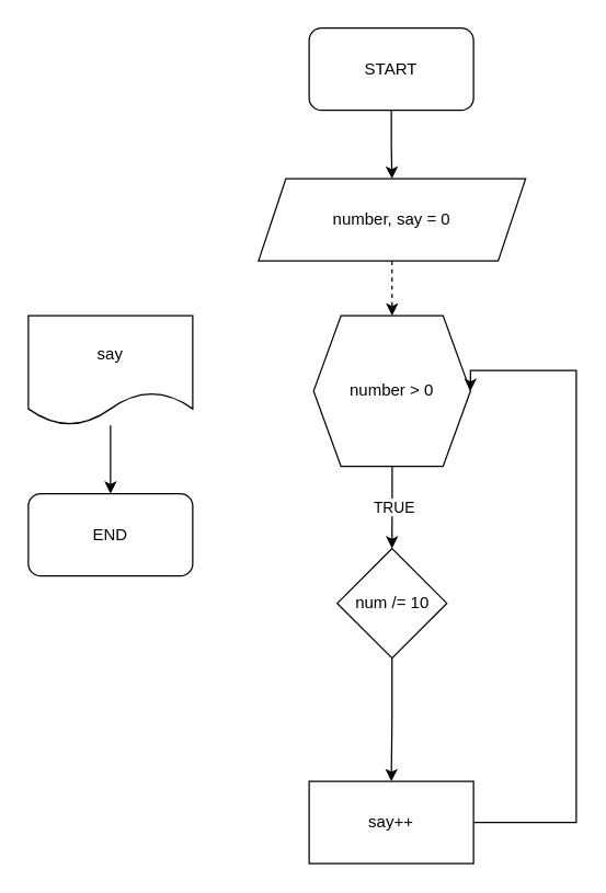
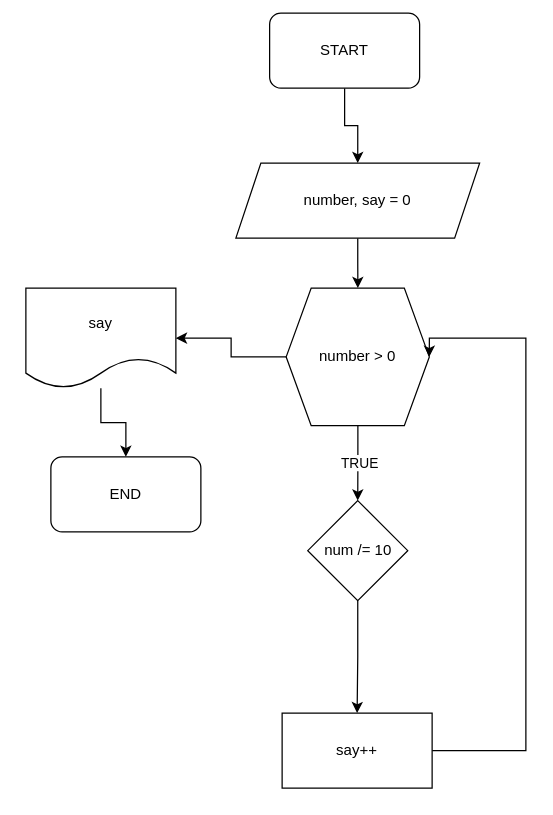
- <mxCell id="3" value="START" style="rounded=1;whiteSpace=wrap;html=1;" vertex="1" parent="1"><mxGeometry x="225" y="20" width="120" height="60" as="geometry" /></mxCell>
+ <mxCell id="3" value="START" style="rounded=1;whiteSpace=wrap;html=1;" vertex="1" parent="1"><mxGeometry x="215" y="10" width="120" height="60" as="geometry" /></mxCell>
- <mxCell id="4" value="" style="edgeStyle=orthogonalEdgeStyle;rounded=0;orthogonalLoop=1;jettySize=auto;html=1;dashed=1;" edge="1" parent="1" source="5" target="9"><mxGeometry relative="1" as="geometry" /></mxCell>
+ <mxCell id="4" value="" style="edgeStyle=orthogonalEdgeStyle;rounded=0;orthogonalLoop=1;jettySize=auto;html=1;" edge="1" parent="1" source="5" target="9"><mxGeometry relative="1" as="geometry" /></mxCell>
+ <mxCell id="8" value="" style="edgeStyle=orthogonalEdgeStyle;rounded=0;orthogonalLoop=1;jettySize=auto;html=1;" edge="1" parent="1" source="9" target="15"><mxGeometry relative="1" as="geometry" /></mxCell>
- <mxCell id="16" value="END" style="rounded=1;whiteSpace=wrap;html=1;" vertex="1" parent="1"><mxGeometry x="20" y="360" width="120" height="60" as="geometry" /></mxCell>
+ <mxCell id="16" value="END" style="rounded=1;whiteSpace=wrap;html=1;" vertex="1" parent="1"><mxGeometry x="40" y="365" width="120" height="60" as="geometry" /></mxCell>
